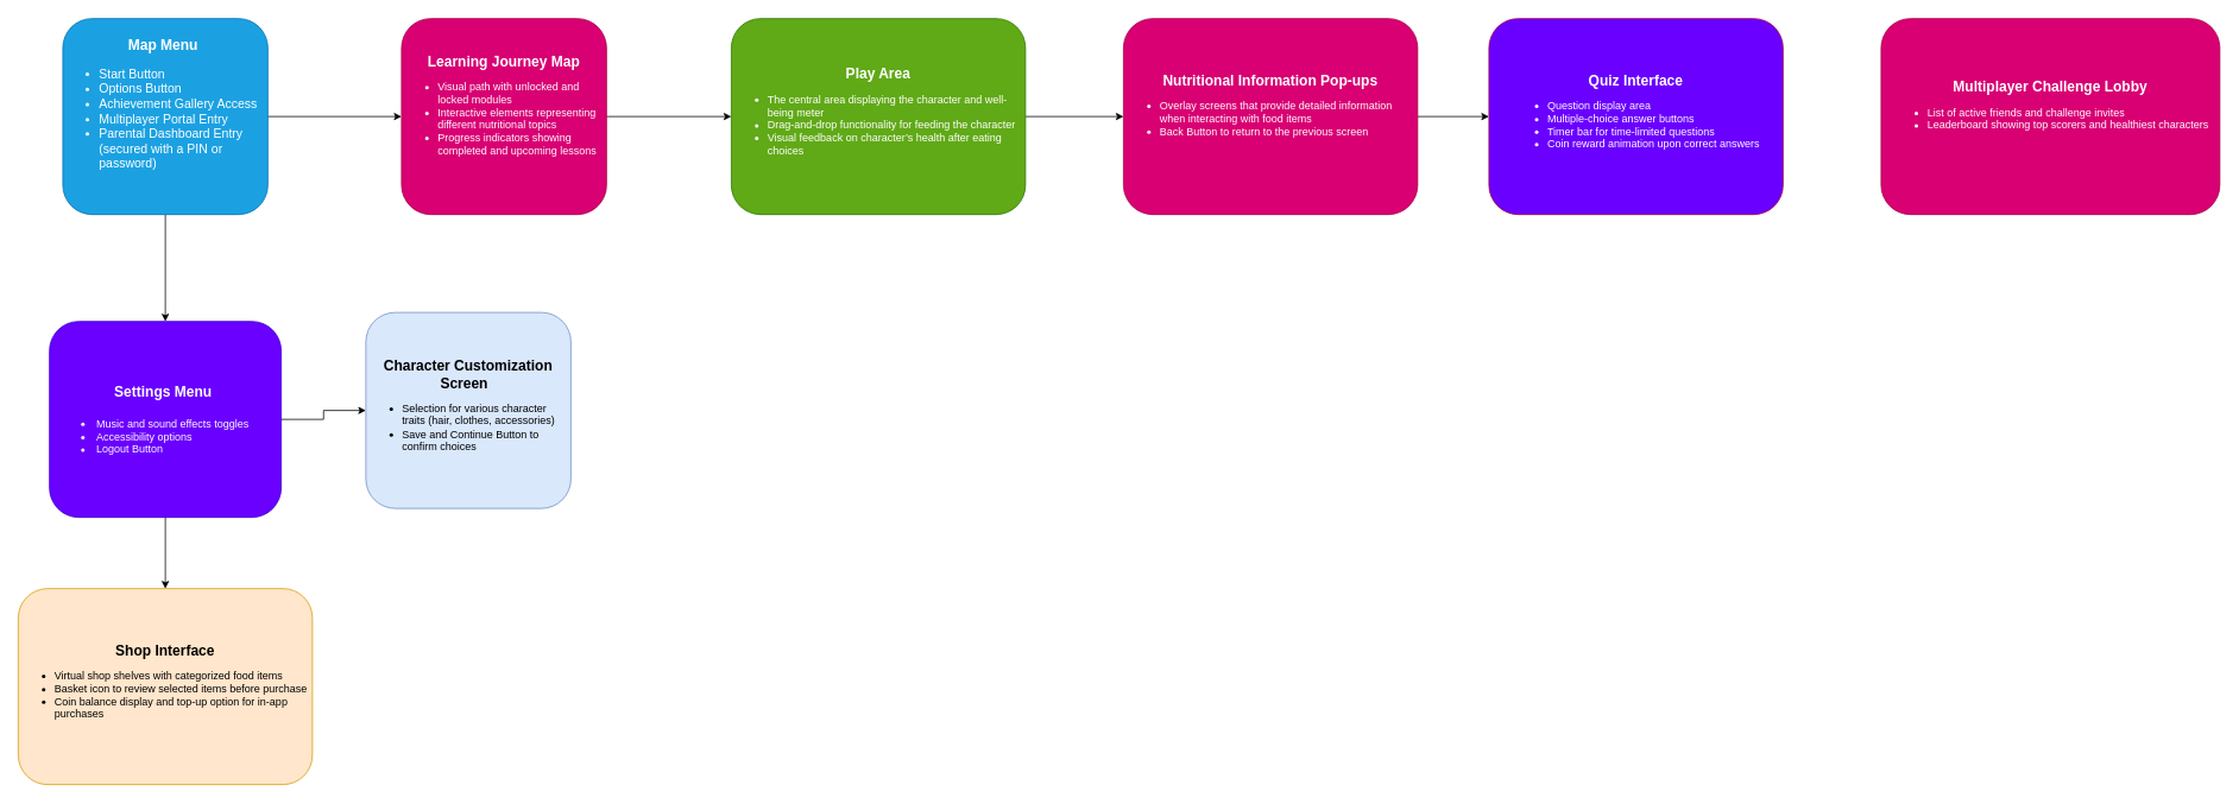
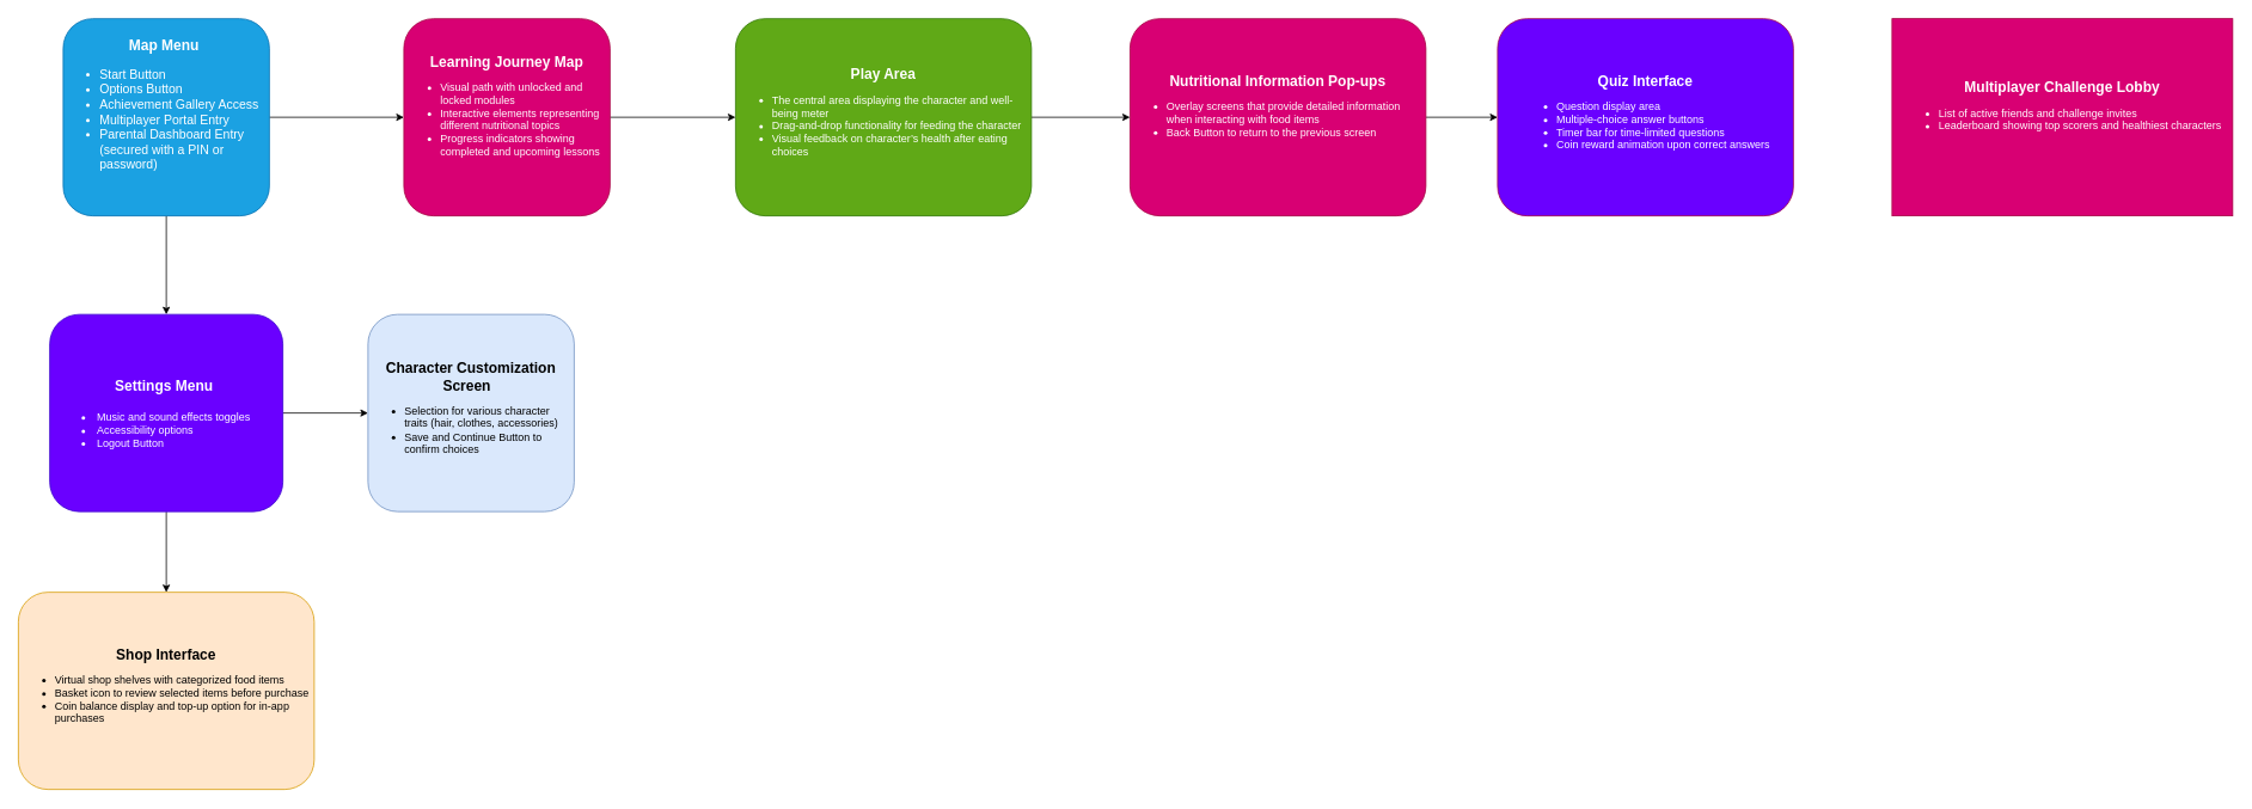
- <mxCell id="14" value="&lt;div style=&quot;&quot;&gt;&lt;div style=&quot;&quot;&gt;&lt;div style=&quot;&quot;&gt;&lt;b style=&quot;font-size: 16px; background-color: initial;&quot;&gt;Multiplayer Challenge Lobby&lt;/b&gt;&lt;br&gt;&lt;/div&gt;&lt;ul style=&quot;&quot;&gt;&lt;li style=&quot;text-align: left;&quot;&gt;&lt;span style=&quot;background-color: initial;&quot;&gt;List of active friends and challenge invites&lt;/span&gt;&lt;br&gt;&lt;/li&gt;&lt;li style=&quot;text-align: left;&quot;&gt;Leaderboard showing top scorers and healthiest characters&lt;/li&gt;&lt;/ul&gt;&lt;/div&gt;&lt;/div&gt;&lt;div&gt;&lt;br&gt;&lt;/div&gt;" style="rounded=1;whiteSpace=wrap;html=1;fillColor=#d80073;strokeColor=#A50040;fontColor=#ffffff;fontFamily=Helvetica;" vertex="1" parent="1"><mxGeometry x="2110" y="20" width="380" height="220" as="geometry" /></mxCell>
+ <mxCell id="14" value="&lt;div style=&quot;&quot;&gt;&lt;div style=&quot;&quot;&gt;&lt;div style=&quot;&quot;&gt;&lt;b style=&quot;font-size: 16px; background-color: initial;&quot;&gt;Multiplayer Challenge Lobby&lt;/b&gt;&lt;br&gt;&lt;/div&gt;&lt;ul style=&quot;&quot;&gt;&lt;li style=&quot;text-align: left;&quot;&gt;&lt;span style=&quot;background-color: initial;&quot;&gt;List of active friends and challenge invites&lt;/span&gt;&lt;br&gt;&lt;/li&gt;&lt;li style=&quot;text-align: left;&quot;&gt;Leaderboard showing top scorers and healthiest characters&lt;/li&gt;&lt;/ul&gt;&lt;/div&gt;&lt;/div&gt;&lt;div&gt;&lt;br&gt;&lt;/div&gt;" style="whiteSpace=wrap;html=1;fillColor=#d80073;strokeColor=#A50040;fontColor=#ffffff;fontFamily=Helvetica;rounded=0;" vertex="1" parent="1"><mxGeometry x="2110" y="20" width="380" height="220" as="geometry" /></mxCell>
- <mxCell id="17" value="&lt;div style=&quot;&quot;&gt;&lt;div style=&quot;&quot;&gt;&lt;div style=&quot;&quot;&gt;&lt;span style=&quot;background-color: initial;&quot;&gt;&lt;span style=&quot;font-size: 16px;&quot;&gt;&lt;b&gt;Settings Menu&lt;/b&gt;&lt;/span&gt;&lt;b style=&quot;font-size: 16px;&quot;&gt;&amp;nbsp;&lt;/b&gt;&lt;/span&gt;&lt;br&gt;&lt;/div&gt;&lt;div style=&quot;&quot;&gt;&lt;span style=&quot;background-color: initial;&quot;&gt;&lt;b style=&quot;font-size: 16px;&quot;&gt;&lt;br&gt;&lt;/b&gt;&lt;/span&gt;&lt;/div&gt;&lt;/div&gt;&lt;/div&gt;&lt;div&gt;&lt;li style=&quot;text-align: left;&quot;&gt;Music and sound effects toggles&lt;/li&gt;&lt;li style=&quot;text-align: left;&quot;&gt;Accessibility options&lt;/li&gt;&lt;li style=&quot;text-align: left;&quot;&gt;Logout Button&lt;/li&gt;&lt;/div&gt;" style="rounded=1;whiteSpace=wrap;html=1;fillColor=#6a00ff;strokeColor=#3700CC;fontColor=#ffffff;fontFamily=Helvetica;" vertex="1" parent="1"><mxGeometry x="55" y="360" width="260" height="220" as="geometry" /></mxCell>
+ <mxCell id="17" value="&lt;div style=&quot;&quot;&gt;&lt;div style=&quot;&quot;&gt;&lt;div style=&quot;&quot;&gt;&lt;span style=&quot;background-color: initial;&quot;&gt;&lt;span style=&quot;font-size: 16px;&quot;&gt;&lt;b&gt;Settings Menu&lt;/b&gt;&lt;/span&gt;&lt;b style=&quot;font-size: 16px;&quot;&gt;&amp;nbsp;&lt;/b&gt;&lt;/span&gt;&lt;br&gt;&lt;/div&gt;&lt;div style=&quot;&quot;&gt;&lt;span style=&quot;background-color: initial;&quot;&gt;&lt;b style=&quot;font-size: 16px;&quot;&gt;&lt;br&gt;&lt;/b&gt;&lt;/span&gt;&lt;/div&gt;&lt;/div&gt;&lt;/div&gt;&lt;div&gt;&lt;li style=&quot;text-align: left;&quot;&gt;Music and sound effects toggles&lt;/li&gt;&lt;li style=&quot;text-align: left;&quot;&gt;Accessibility options&lt;/li&gt;&lt;li style=&quot;text-align: left;&quot;&gt;Logout Button&lt;/li&gt;&lt;/div&gt;" style="rounded=1;whiteSpace=wrap;html=1;fillColor=#6a00ff;strokeColor=#3700CC;fontColor=#ffffff;fontFamily=Helvetica;" vertex="1" parent="1"><mxGeometry x="55" y="350" width="260" height="220" as="geometry" /></mxCell>
